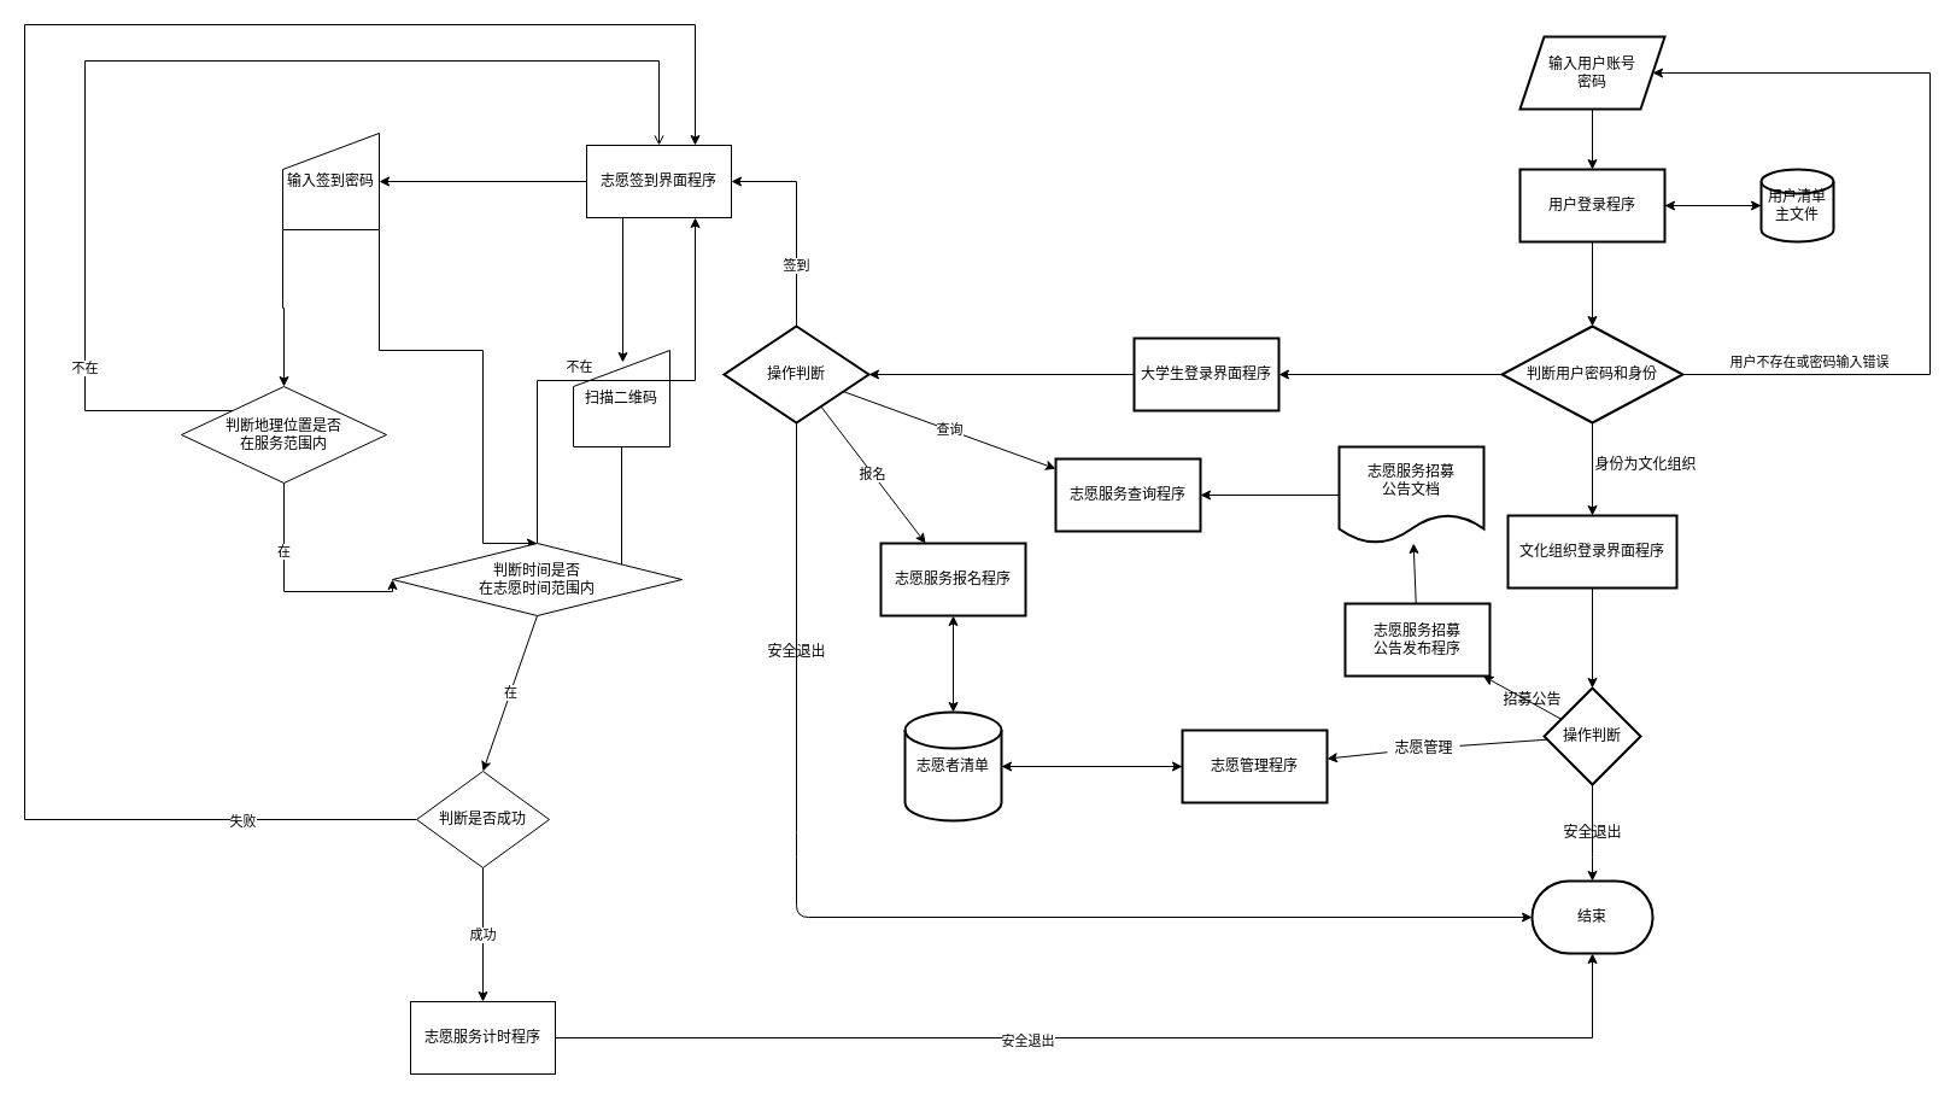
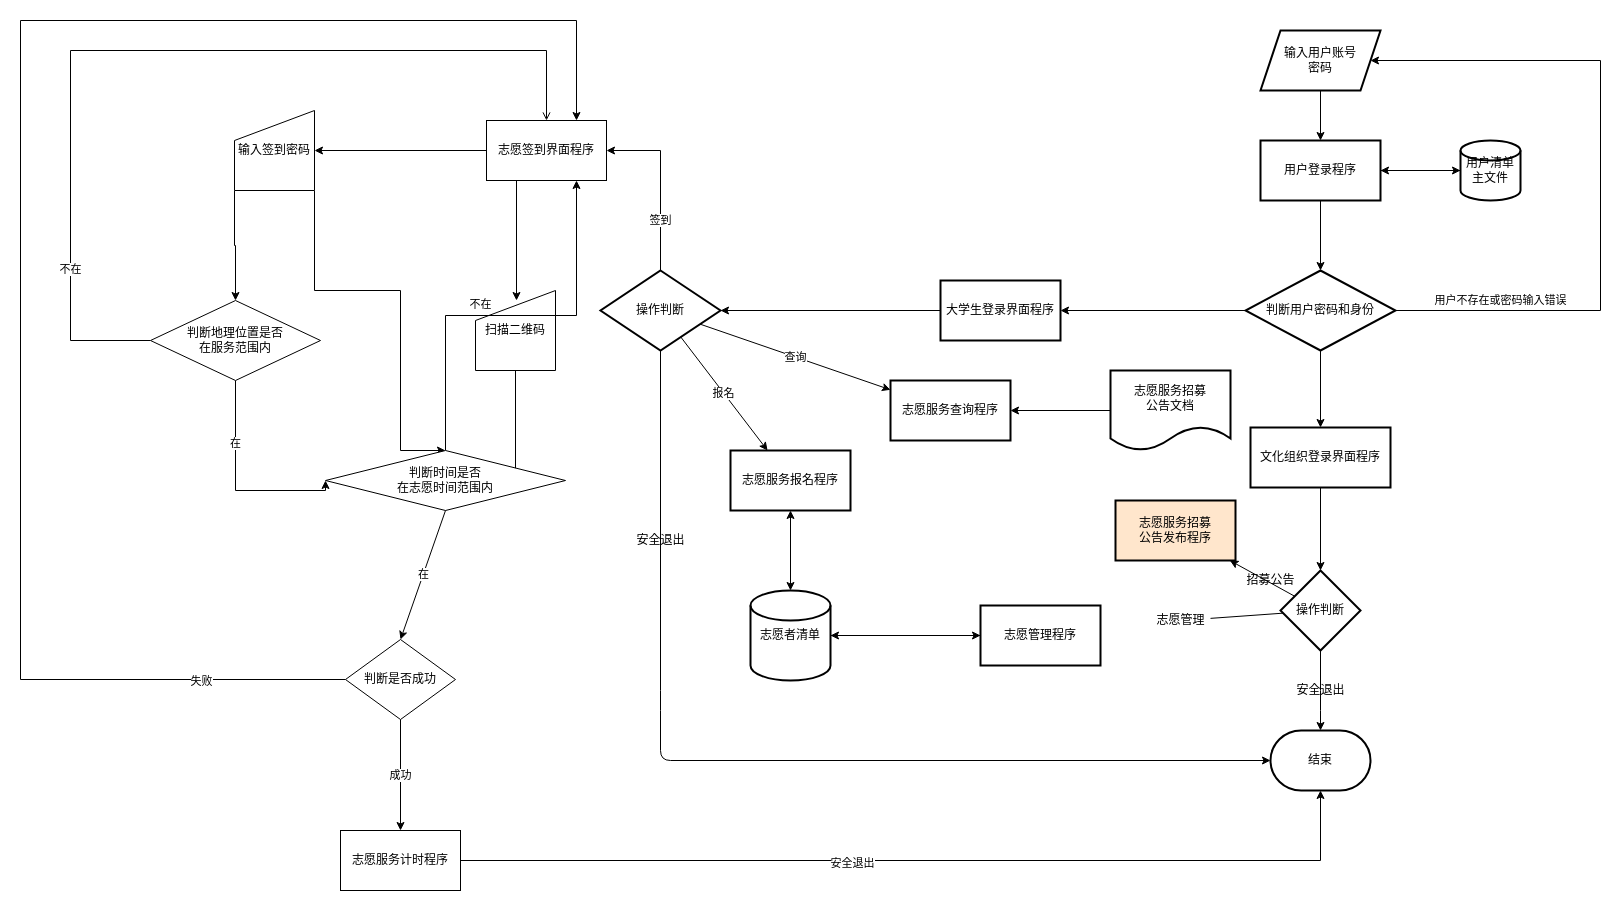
- <mxCell id="52" value="判断地理位置是否&lt;br&gt;在服务范围内" style="rhombus;whiteSpace=wrap;html=1;" parent="1" vertex="1"><mxGeometry x="150" y="320" width="170" height="80" as="geometry" /></mxCell>
+ <mxCell id="52" value="判断地理位置是否&lt;br&gt;在服务范围内" style="rhombus;whiteSpace=wrap;html=1;" parent="1" vertex="1"><mxGeometry x="150" y="300" width="170" height="80" as="geometry" /></mxCell>
- <mxCell id="22" value="身份为文化组织" style="text;html=1;align=center;verticalAlign=middle;resizable=0;points=[];autosize=1;strokeColor=none;fillColor=none;" parent="1" vertex="1"><mxGeometry x="1309" y="370" width="110" height="30" as="geometry" /></mxCell>
- <mxCell id="23" value="志愿服务查询程序" style="whiteSpace=wrap;html=1;strokeWidth=2;" parent="1" vertex="1"><mxGeometry x="875" y="380" width="120" height="60" as="geometry" /></mxCell>
+ <mxCell id="23" value="志愿服务查询程序" style="whiteSpace=wrap;html=1;strokeWidth=2;" parent="1" vertex="1"><mxGeometry x="890" y="380" width="120" height="60" as="geometry" /></mxCell>
- <mxCell id="28" value="" style="edgeStyle=none;html=1;" parent="1" source="29" target="32" edge="1"><mxGeometry relative="1" as="geometry" /></mxCell>
- <mxCell id="29" value="志愿服务招募&lt;br&gt;公告发布程序" style="whiteSpace=wrap;html=1;strokeWidth=2;" parent="1" vertex="1"><mxGeometry x="1115" y="500" width="120" height="60" as="geometry" /></mxCell>
+ <mxCell id="29" value="志愿服务招募&lt;br&gt;公告发布程序" style="whiteSpace=wrap;html=1;strokeWidth=2;fillColor=#ffe6cc;" parent="1" vertex="1"><mxGeometry x="1115" y="500" width="120" height="60" as="geometry" /></mxCell>
- <mxCell id="25" value="" style="edgeStyle=none;html=1;startArrow=none;" parent="1" source="42" target="34" edge="1"><mxGeometry relative="1" as="geometry" /></mxCell>
